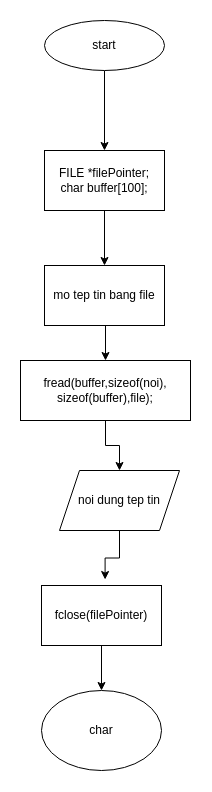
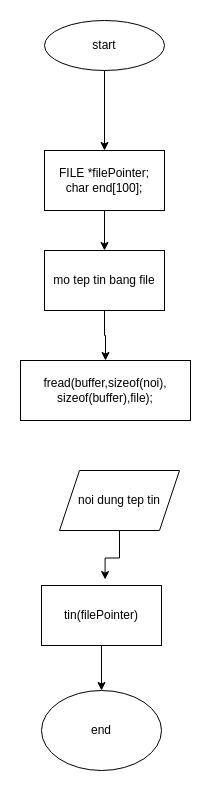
- <mxCell id="5" value="&lt;div&gt;FILE *filePointer;&lt;/div&gt;&lt;div&gt;char buffer[100];&lt;span style=&quot;&quot;&gt;&lt;/span&gt;&lt;/div&gt;" style="rounded=0;whiteSpace=wrap;html=1;" parent="1" vertex="1"><mxGeometry x="44" y="150" width="120" height="60" as="geometry" /></mxCell>
+ <mxCell id="5" value="&lt;div&gt;FILE *filePointer;&lt;/div&gt;&lt;div&gt;char end[100];&lt;span style=&quot;&quot;&gt;&lt;/span&gt;&lt;/div&gt;" style="rounded=0;whiteSpace=wrap;html=1;" parent="1" vertex="1"><mxGeometry x="44" y="150" width="120" height="60" as="geometry" /></mxCell>
- <mxCell id="7" value="mo tep tin bang file" style="rounded=0;whiteSpace=wrap;html=1;" parent="1" vertex="1"><mxGeometry x="44" y="265" width="120" height="60" as="geometry" /></mxCell>
+ <mxCell id="7" value="mo tep tin bang file" style="rounded=0;whiteSpace=wrap;html=1;" parent="1" vertex="1"><mxGeometry x="44" y="250" width="120" height="60" as="geometry" /></mxCell>
- <mxCell id="8" style="edgeStyle=orthogonalEdgeStyle;rounded=0;orthogonalLoop=1;jettySize=auto;html=1;exitX=0.5;exitY=1;exitDx=0;exitDy=0;entryX=0.5;entryY=0;entryDx=0;entryDy=0;" parent="1" source="9" target="10" edge="1"><mxGeometry relative="1" as="geometry" /></mxCell>
- <mxCell id="12" value="fclose(filePointer)" style="rounded=0;whiteSpace=wrap;html=1;" parent="1" vertex="1"><mxGeometry x="41" y="585" width="120" height="60" as="geometry" /></mxCell>
+ <mxCell id="12" value="tin(filePointer)" style="rounded=0;whiteSpace=wrap;html=1;" parent="1" vertex="1"><mxGeometry x="41" y="585" width="120" height="60" as="geometry" /></mxCell>
- <mxCell id="14" value="char" style="ellipse;whiteSpace=wrap;html=1;" parent="1" vertex="1"><mxGeometry x="41" y="690" width="120" height="80" as="geometry" /></mxCell>
+ <mxCell id="14" value="end" style="ellipse;whiteSpace=wrap;html=1;" parent="1" vertex="1"><mxGeometry x="41" y="690" width="120" height="80" as="geometry" /></mxCell>
